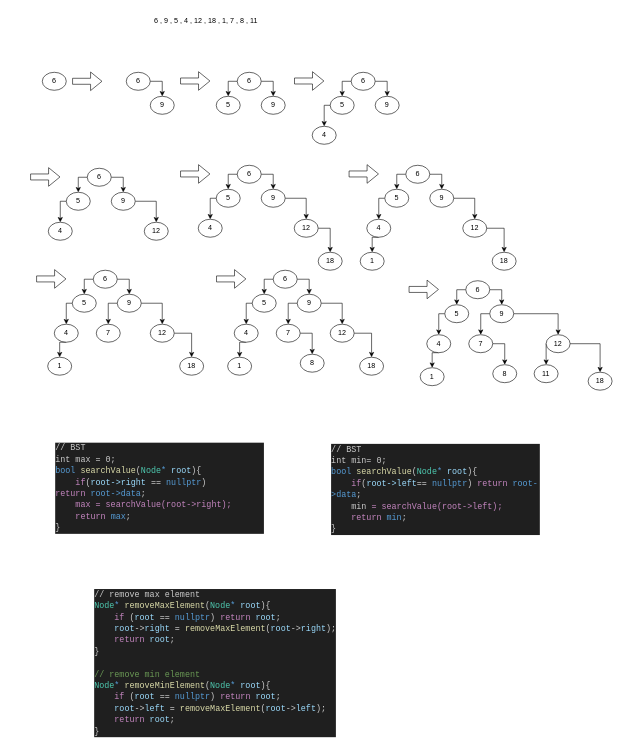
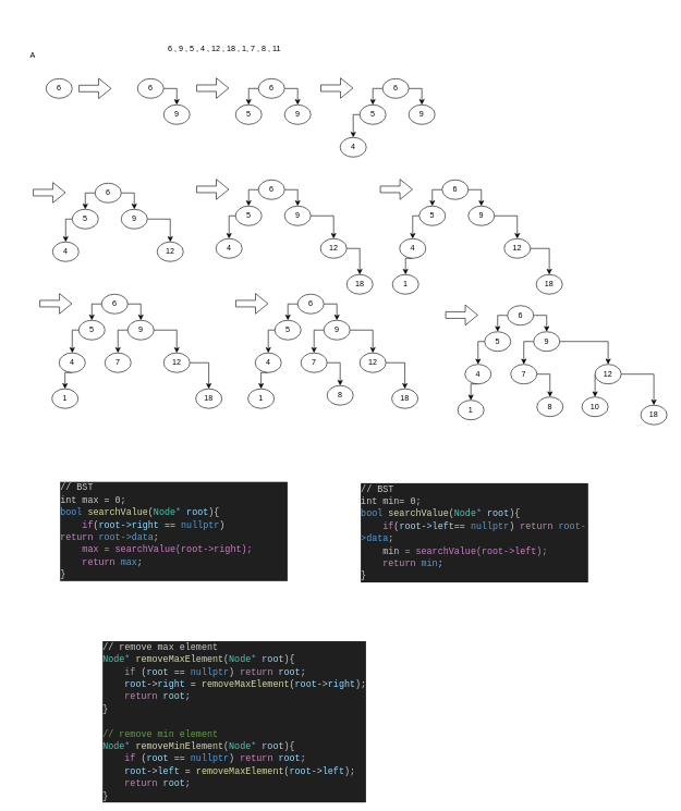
- <mxCell id="2" value="6 , 9 , 5 , 4 , 12 , 18 , 1, 7 , 8 , 11" style="text;html=1;strokeColor=none;fillColor=none;align=center;verticalAlign=middle;whiteSpace=wrap;rounded=0;" vertex="1" parent="1"><mxGeometry x="148" y="20" width="390" height="30" as="geometry" /></mxCell>
+ <mxCell id="2" value="6 , 9 , 5 , 4 , 12 , 18 , 1, 7 , 8 , 11" style="text;html=1;strokeColor=none;fillColor=none;align=center;verticalAlign=middle;whiteSpace=wrap;rounded=0;" vertex="1" parent="1"><mxGeometry x="148" y="60" width="390" height="30" as="geometry" /></mxCell>
+ <mxCell id="112" value="A" style="text;html=1;strokeColor=none;fillColor=none;align=center;verticalAlign=middle;whiteSpace=wrap;rounded=0;" vertex="1" parent="1"><mxGeometry y="70" width="60" height="30" as="geometry" x="20" /></mxCell>
- <mxCell id="111" value="11" style="ellipse;whiteSpace=wrap;html=1;" vertex="1" parent="1"><mxGeometry x="890" y="607.5" width="40" height="30" as="geometry" /></mxCell>
+ <mxCell id="111" value="10" style="ellipse;whiteSpace=wrap;html=1;" vertex="1" parent="1"><mxGeometry x="890" y="607.5" width="40" height="30" as="geometry" /></mxCell>
